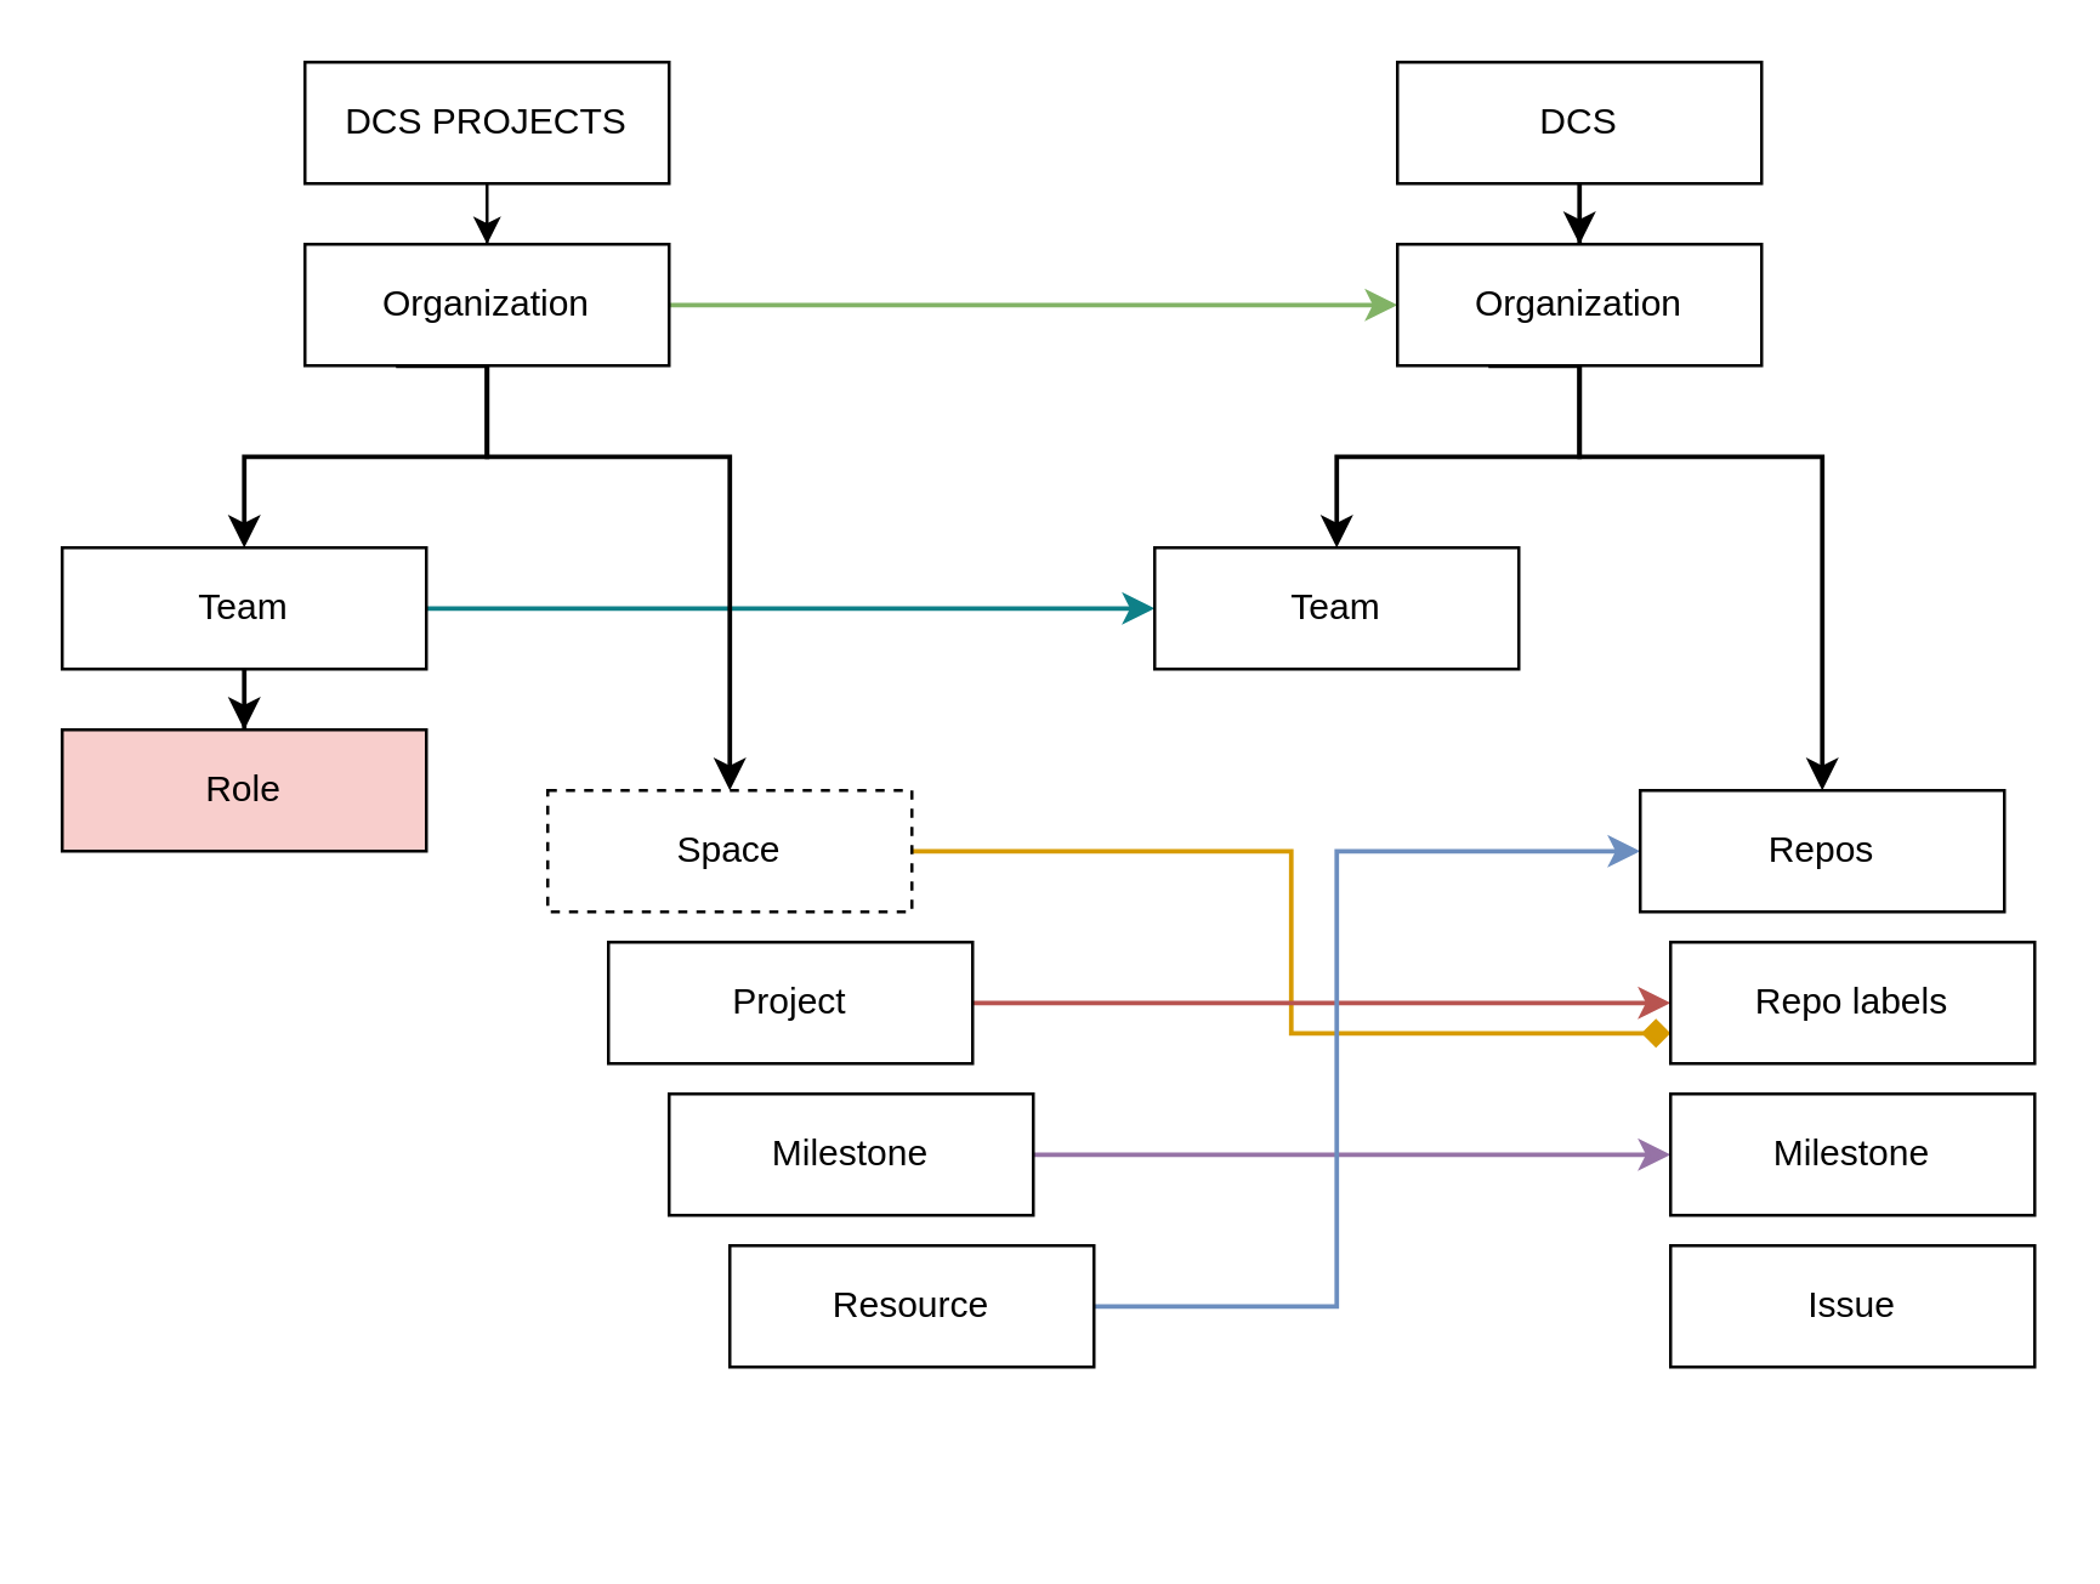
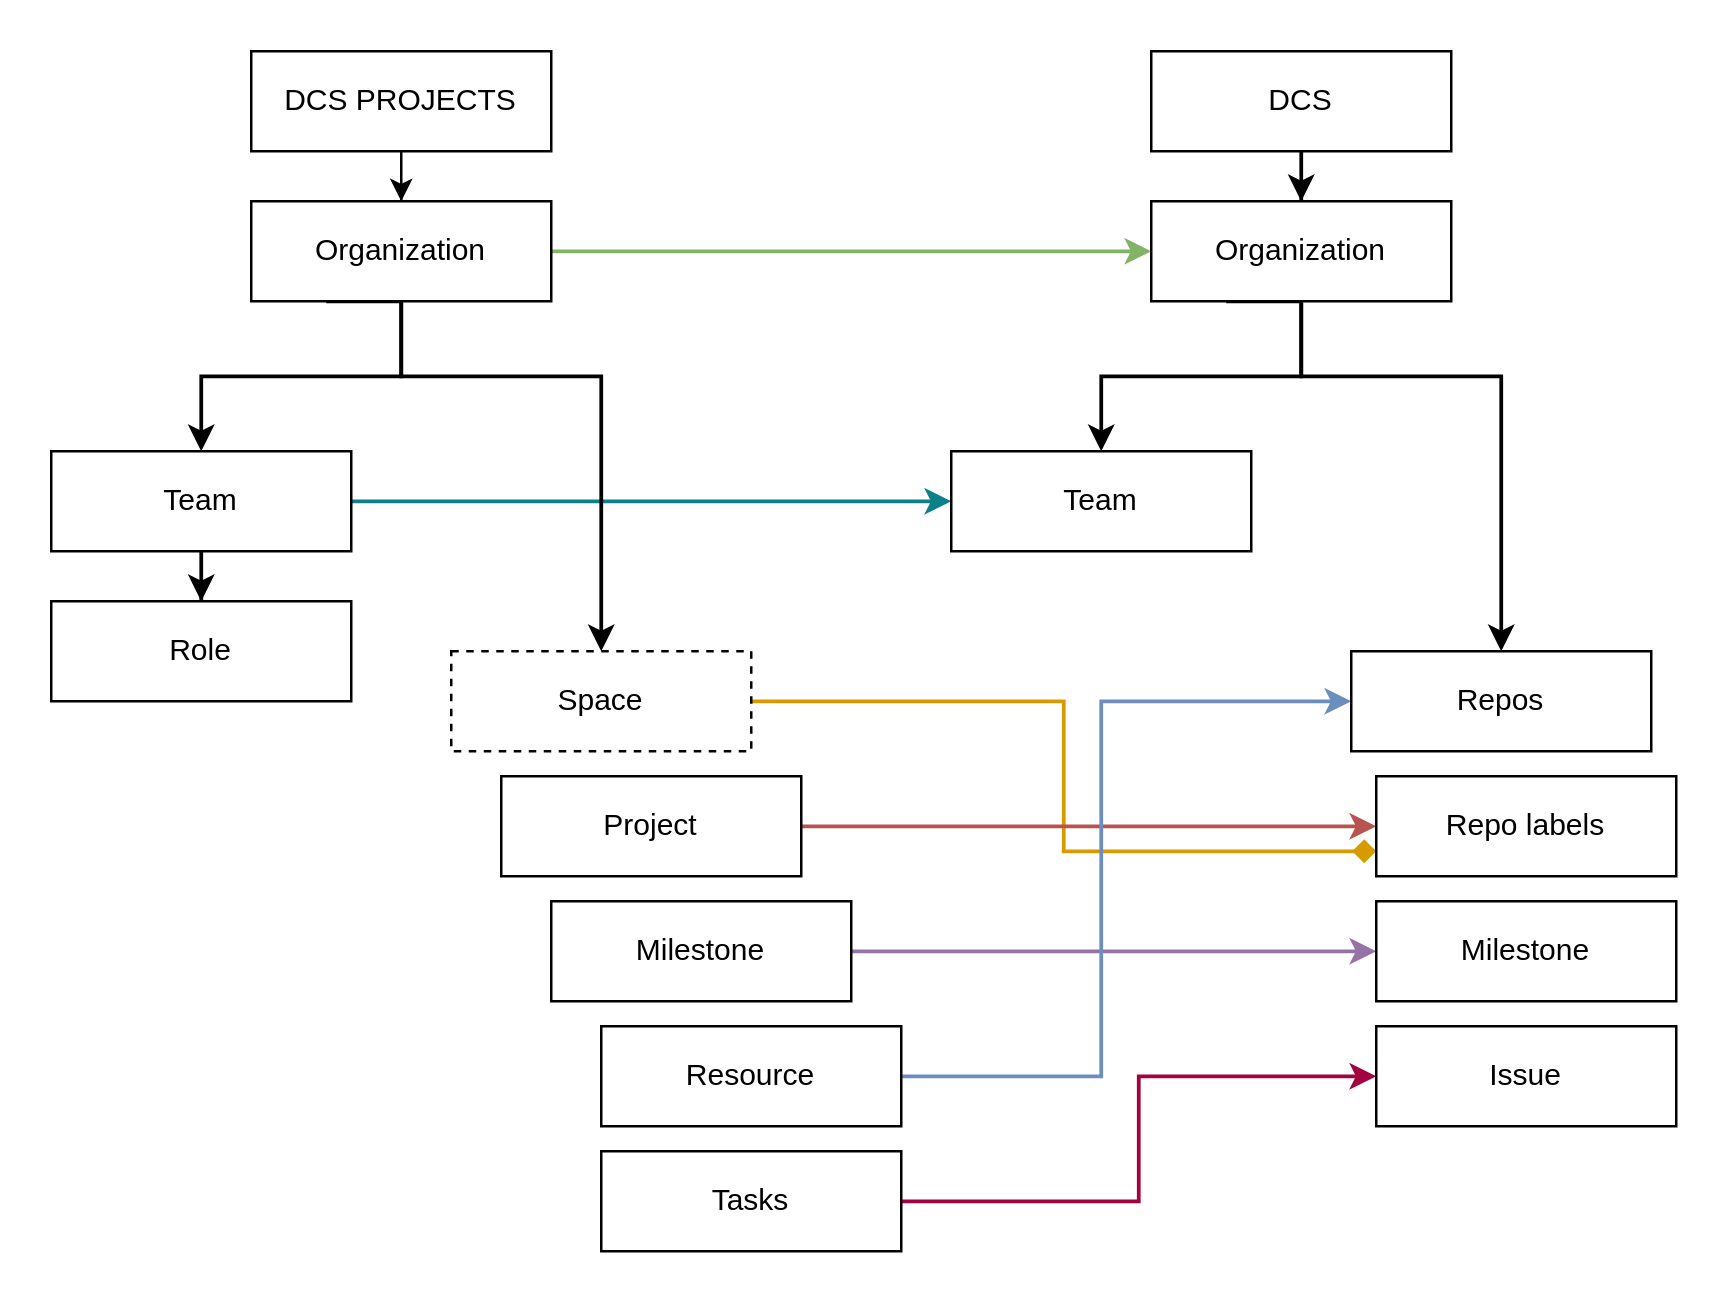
- <mxCell id="28" value="Role" style="whiteSpace=wrap;html=1;fillColor=#f8cecc;" parent="1" vertex="1"><mxGeometry x="20" y="240" width="120" height="40" as="geometry" /></mxCell>
+ <mxCell id="28" value="Role" style="whiteSpace=wrap;html=1;" parent="1" vertex="1"><mxGeometry x="20" y="240" width="120" height="40" as="geometry" /></mxCell>
+ <mxCell id="15" style="edgeStyle=orthogonalEdgeStyle;rounded=0;sketch=0;orthogonalLoop=1;jettySize=auto;html=1;entryX=0;entryY=0.5;entryDx=0;entryDy=0;shadow=0;strokeWidth=1.5;fillColor=#d80073;strokeColor=#A50040;" parent="1" source="16" target="27" edge="1"><mxGeometry relative="1" as="geometry" /></mxCell>
+ <mxCell id="16" value="Tasks" style="whiteSpace=wrap;html=1;" parent="1" vertex="1"><mxGeometry x="240" y="460" width="120" height="40" as="geometry" /></mxCell>
